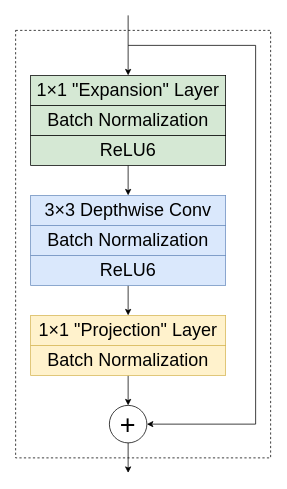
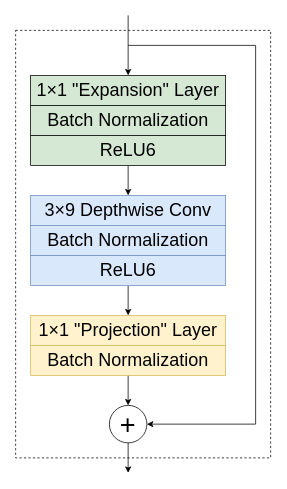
- <mxCell id="7" value="&lt;font style=&quot;font-size: 24px&quot;&gt;3×3 Depthwise Conv&lt;/font&gt;" style="rounded=0;whiteSpace=wrap;html=1;strokeColor=#6c8ebf;fillColor=#dae8fc;" vertex="1" parent="1"><mxGeometry x="40" y="260" width="260" height="40" as="geometry" /></mxCell>
+ <mxCell id="7" value="&lt;font style=&quot;font-size: 24px&quot;&gt;3×9 Depthwise Conv&lt;/font&gt;" style="rounded=0;whiteSpace=wrap;html=1;strokeColor=#6c8ebf;fillColor=#dae8fc;" vertex="1" parent="1"><mxGeometry x="40" y="260" width="260" height="40" as="geometry" /></mxCell>
